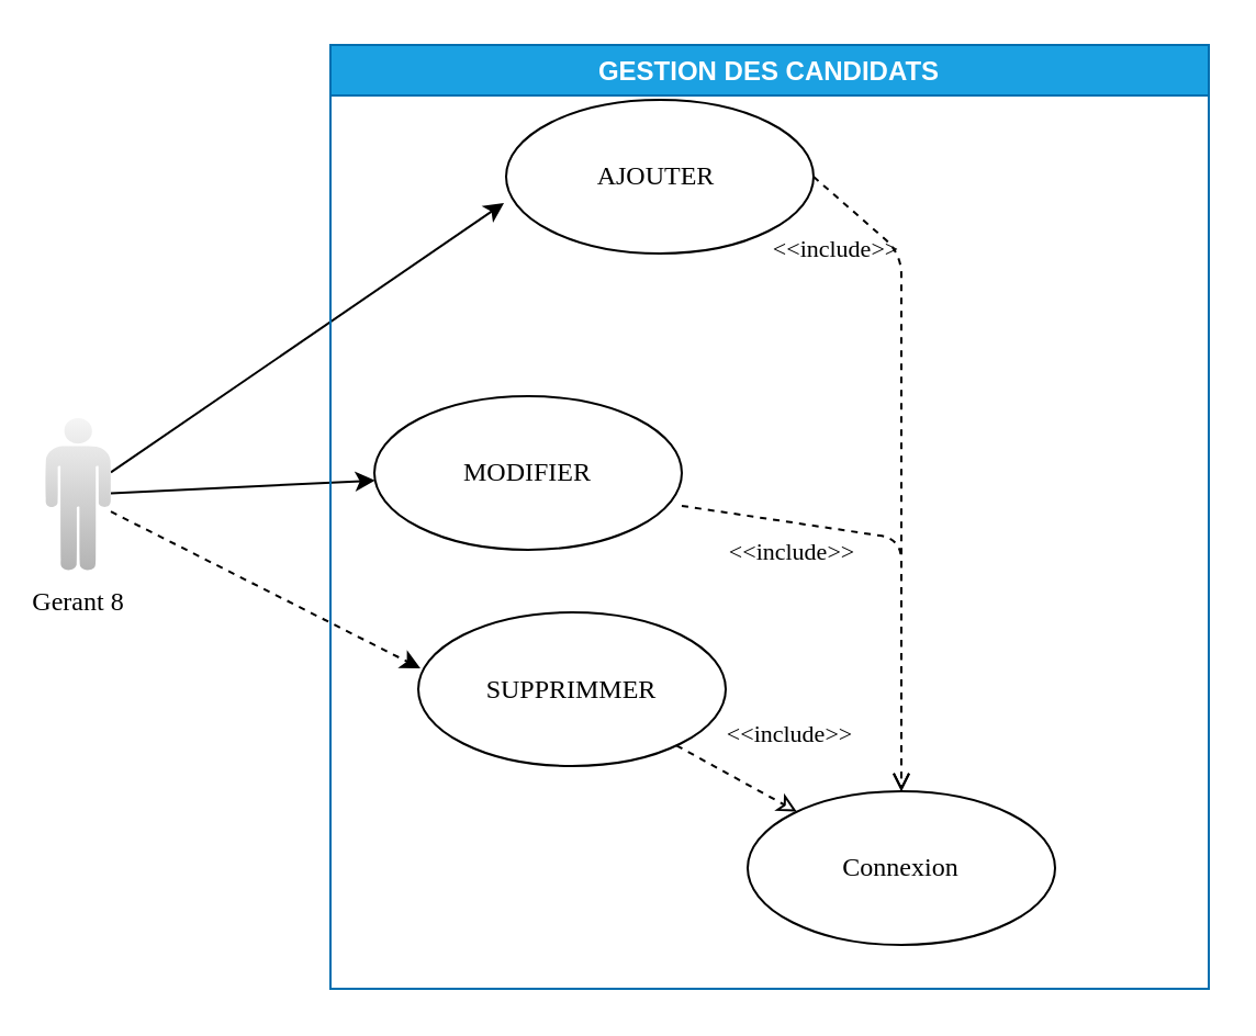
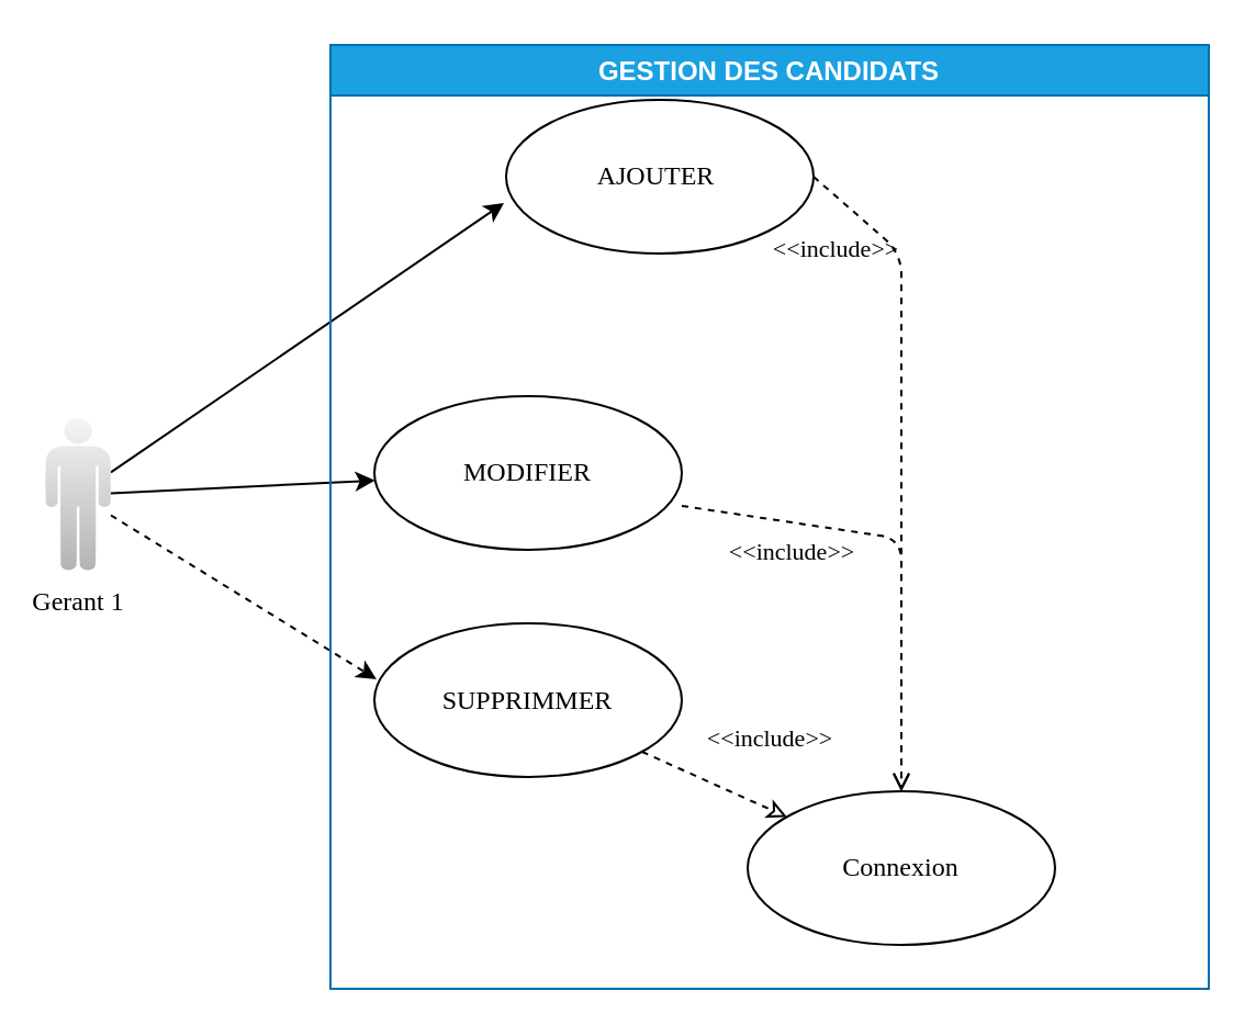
- <mxCell id="5" value="Gerant 8" style="verticalLabelPosition=bottom;sketch=0;html=1;fillColor=#f5f5f5;verticalAlign=top;align=center;pointerEvents=1;shape=mxgraph.cisco_safe.design.actor_2;fontFamily=Georgia;gradientColor=#b3b3b3;strokeColor=#666666;" vertex="1" parent="1"><mxGeometry x="20" y="190" width="30" height="70" as="geometry" /></mxCell>
+ <mxCell id="5" value="Gerant 1" style="verticalLabelPosition=bottom;sketch=0;html=1;fillColor=#f5f5f5;verticalAlign=top;align=center;pointerEvents=1;shape=mxgraph.cisco_safe.design.actor_2;fontFamily=Georgia;gradientColor=#b3b3b3;strokeColor=#666666;" vertex="1" parent="1"><mxGeometry x="20" y="190" width="30" height="70" as="geometry" /></mxCell>
- <mxCell id="9" value="&lt;font face=&quot;Georgia&quot;&gt;SUPPRIMMER&lt;/font&gt;" style="ellipse;whiteSpace=wrap;html=1;" vertex="1" parent="6"><mxGeometry x="40" y="258.5" width="140" height="70" as="geometry" /></mxCell>
+ <mxCell id="9" value="&lt;font face=&quot;Georgia&quot;&gt;SUPPRIMMER&lt;/font&gt;" style="ellipse;whiteSpace=wrap;html=1;" vertex="1" parent="6"><mxGeometry x="20" y="263.5" width="140" height="70" as="geometry" /></mxCell>
